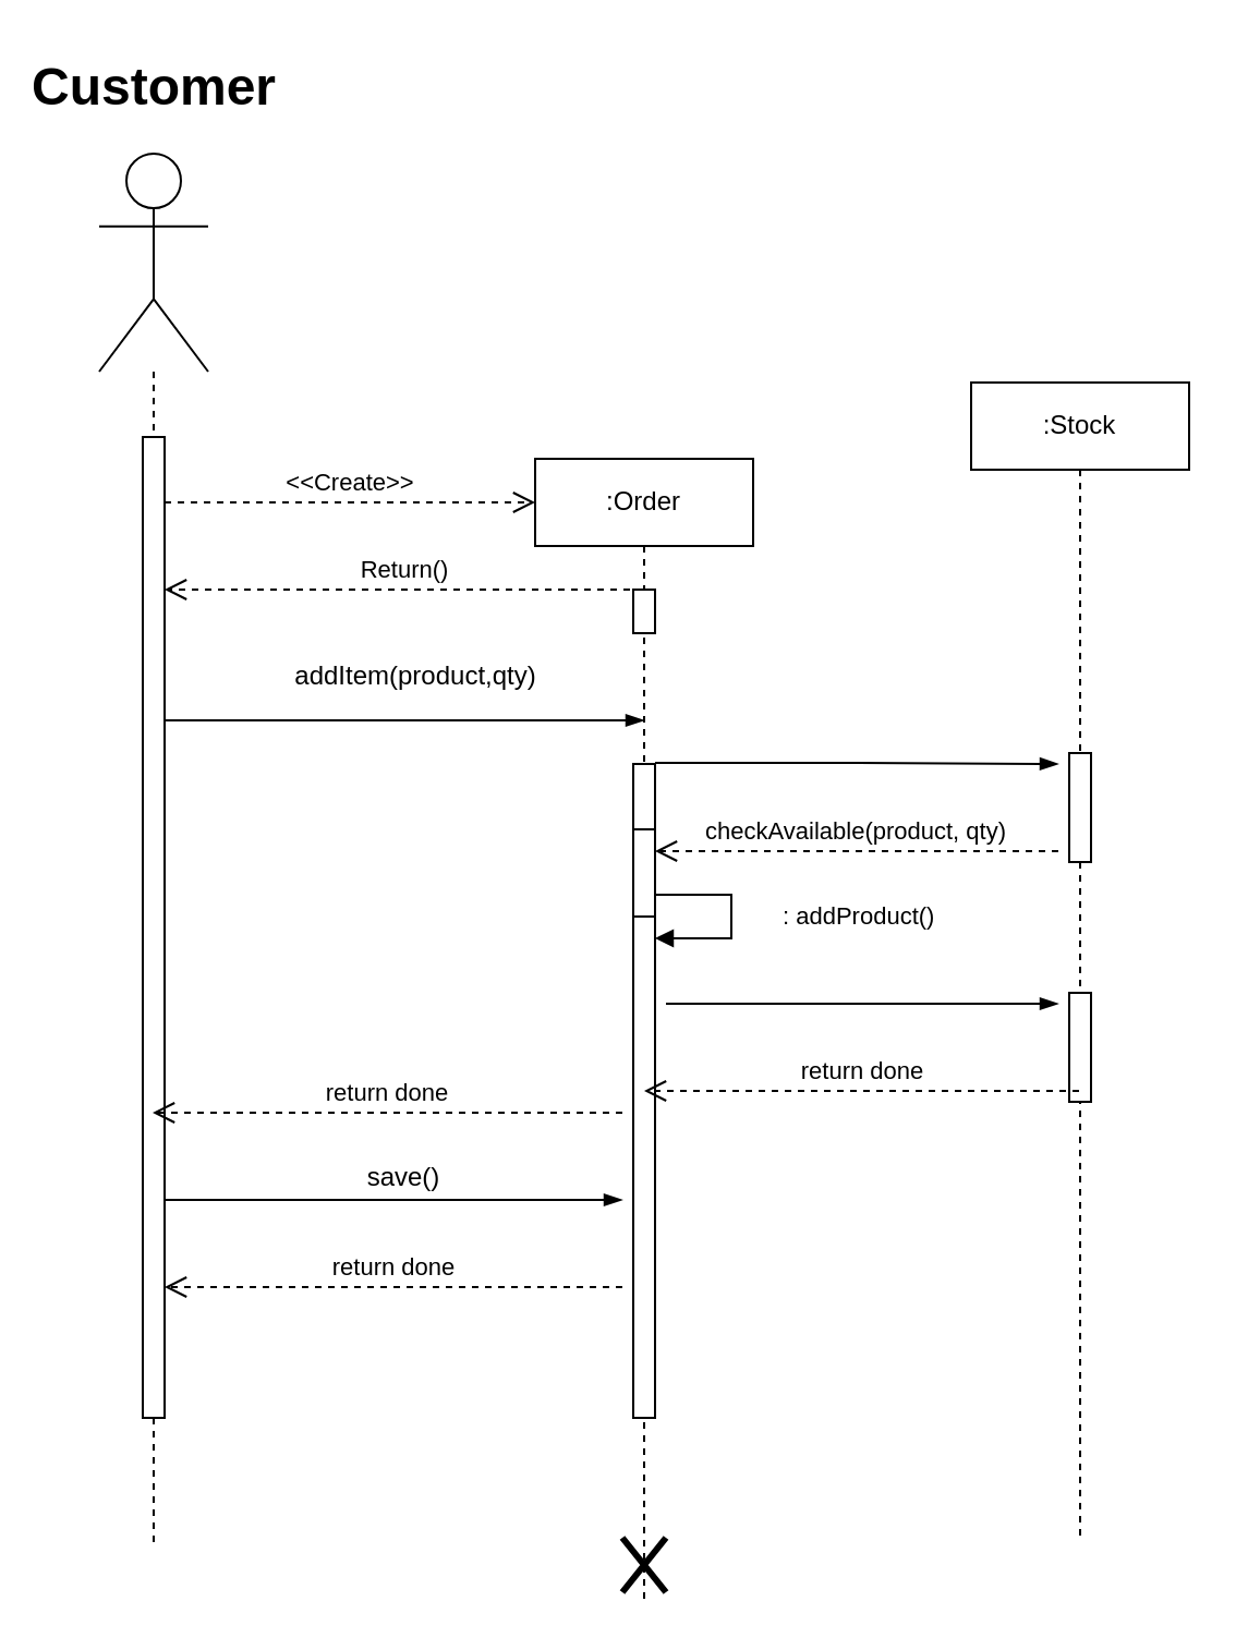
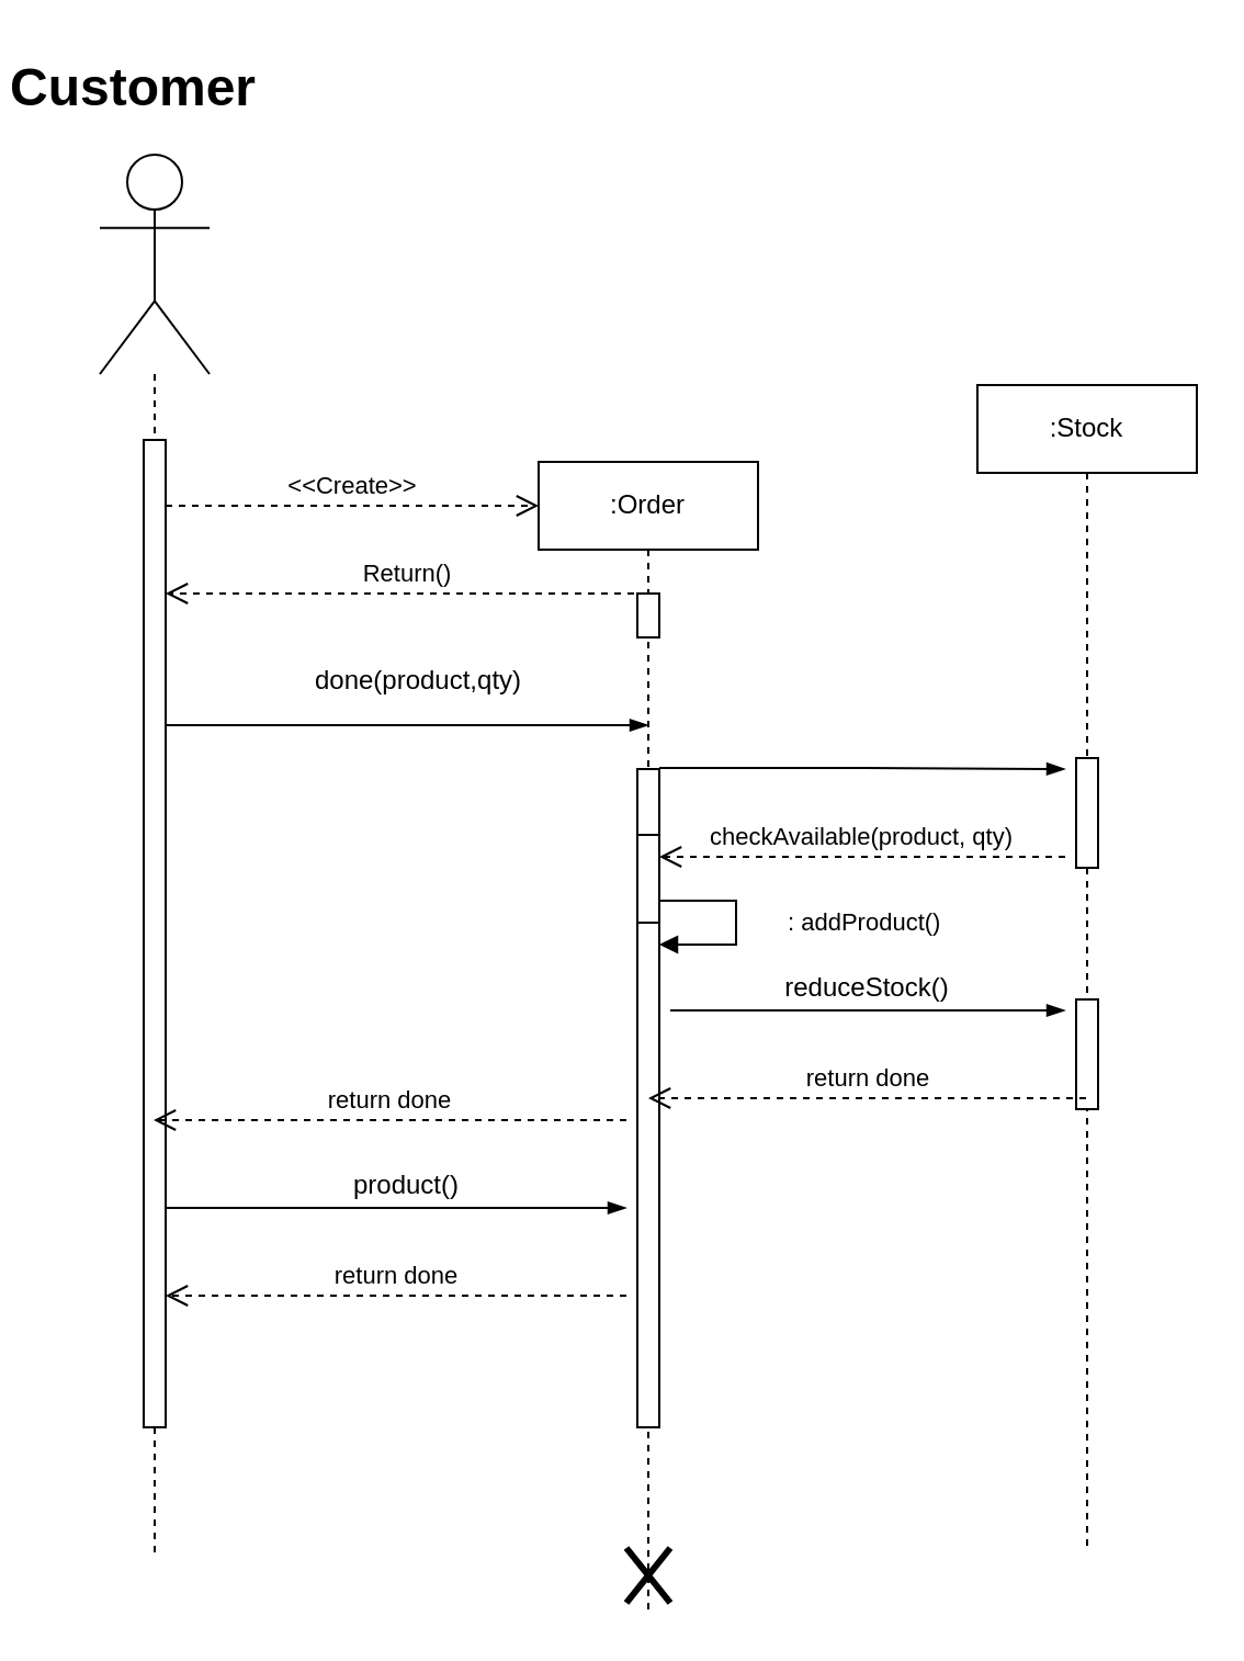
- <mxCell id="23" value="Customer" style="text;strokeColor=none;fillColor=none;html=1;fontSize=24;fontStyle=1;verticalAlign=middle;align=center;" vertex="1" parent="1"><mxGeometry x="20" width="100" height="40" as="geometry" y="20" /></mxCell>
+ <mxCell id="23" value="Customer" style="text;strokeColor=none;fillColor=none;html=1;fontSize=24;fontStyle=1;verticalAlign=middle;align=center;" vertex="1" parent="1"><mxGeometry x="10" y="20" width="100" height="40" as="geometry" /></mxCell>
- <mxCell id="24" value="addItem(product,qty)" style="text;html=1;strokeColor=none;fillColor=none;align=center;verticalAlign=middle;whiteSpace=wrap;overflow=hidden;" vertex="1" parent="1"><mxGeometry x="126" y="300" width="129" height="20" as="geometry" /></mxCell>
+ <mxCell id="24" value="done(product,qty)" style="text;html=1;strokeColor=none;fillColor=none;align=center;verticalAlign=middle;whiteSpace=wrap;overflow=hidden;" vertex="1" parent="1"><mxGeometry x="126" y="300" width="129" height="20" as="geometry" /></mxCell>
+ <mxCell id="25" value="reduceStock()" style="text;html=1;strokeColor=none;fillColor=none;align=center;verticalAlign=middle;whiteSpace=wrap;overflow=hidden;" vertex="1" parent="1"><mxGeometry x="355" y="440" width="80" height="20" as="geometry" /></mxCell>
- <mxCell id="26" value="save()" style="text;html=1;strokeColor=none;fillColor=none;align=center;verticalAlign=middle;whiteSpace=wrap;overflow=hidden;" vertex="1" parent="1"><mxGeometry x="145" y="530" width="80" height="20" as="geometry" /></mxCell>
+ <mxCell id="26" value="product()" style="text;html=1;strokeColor=none;fillColor=none;align=center;verticalAlign=middle;whiteSpace=wrap;overflow=hidden;" vertex="1" parent="1"><mxGeometry x="145" y="530" width="80" height="20" as="geometry" /></mxCell>
